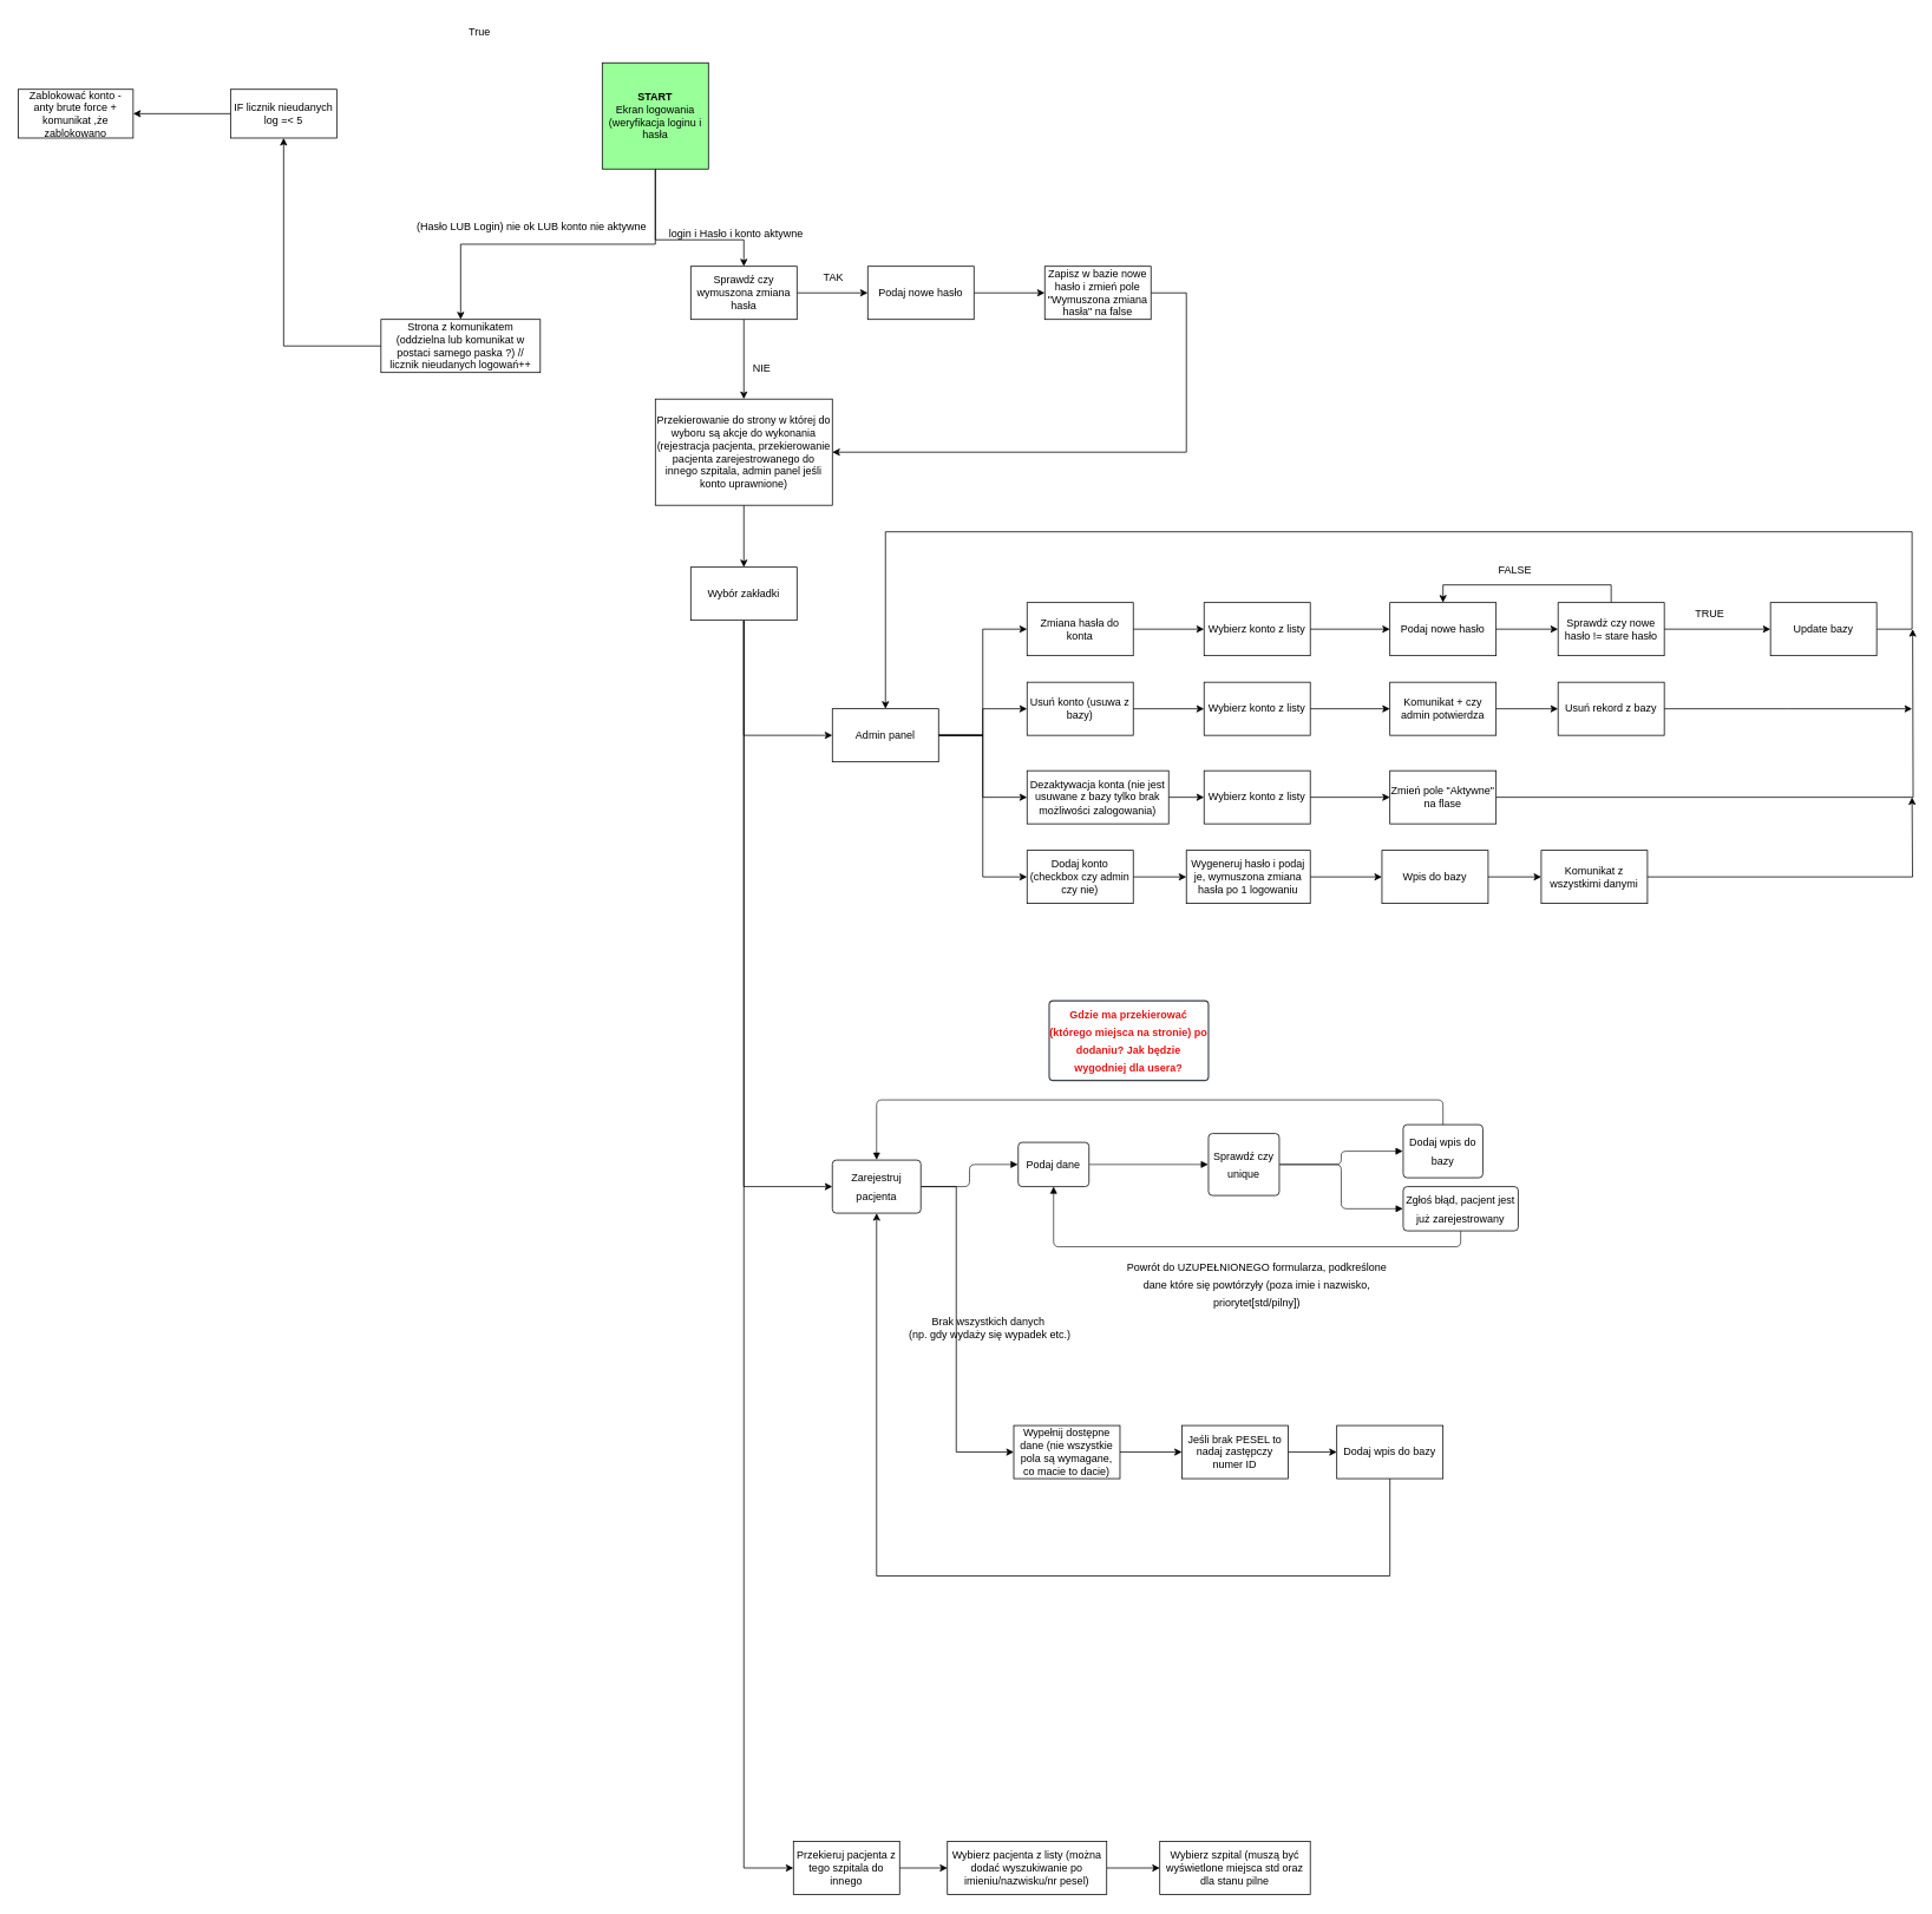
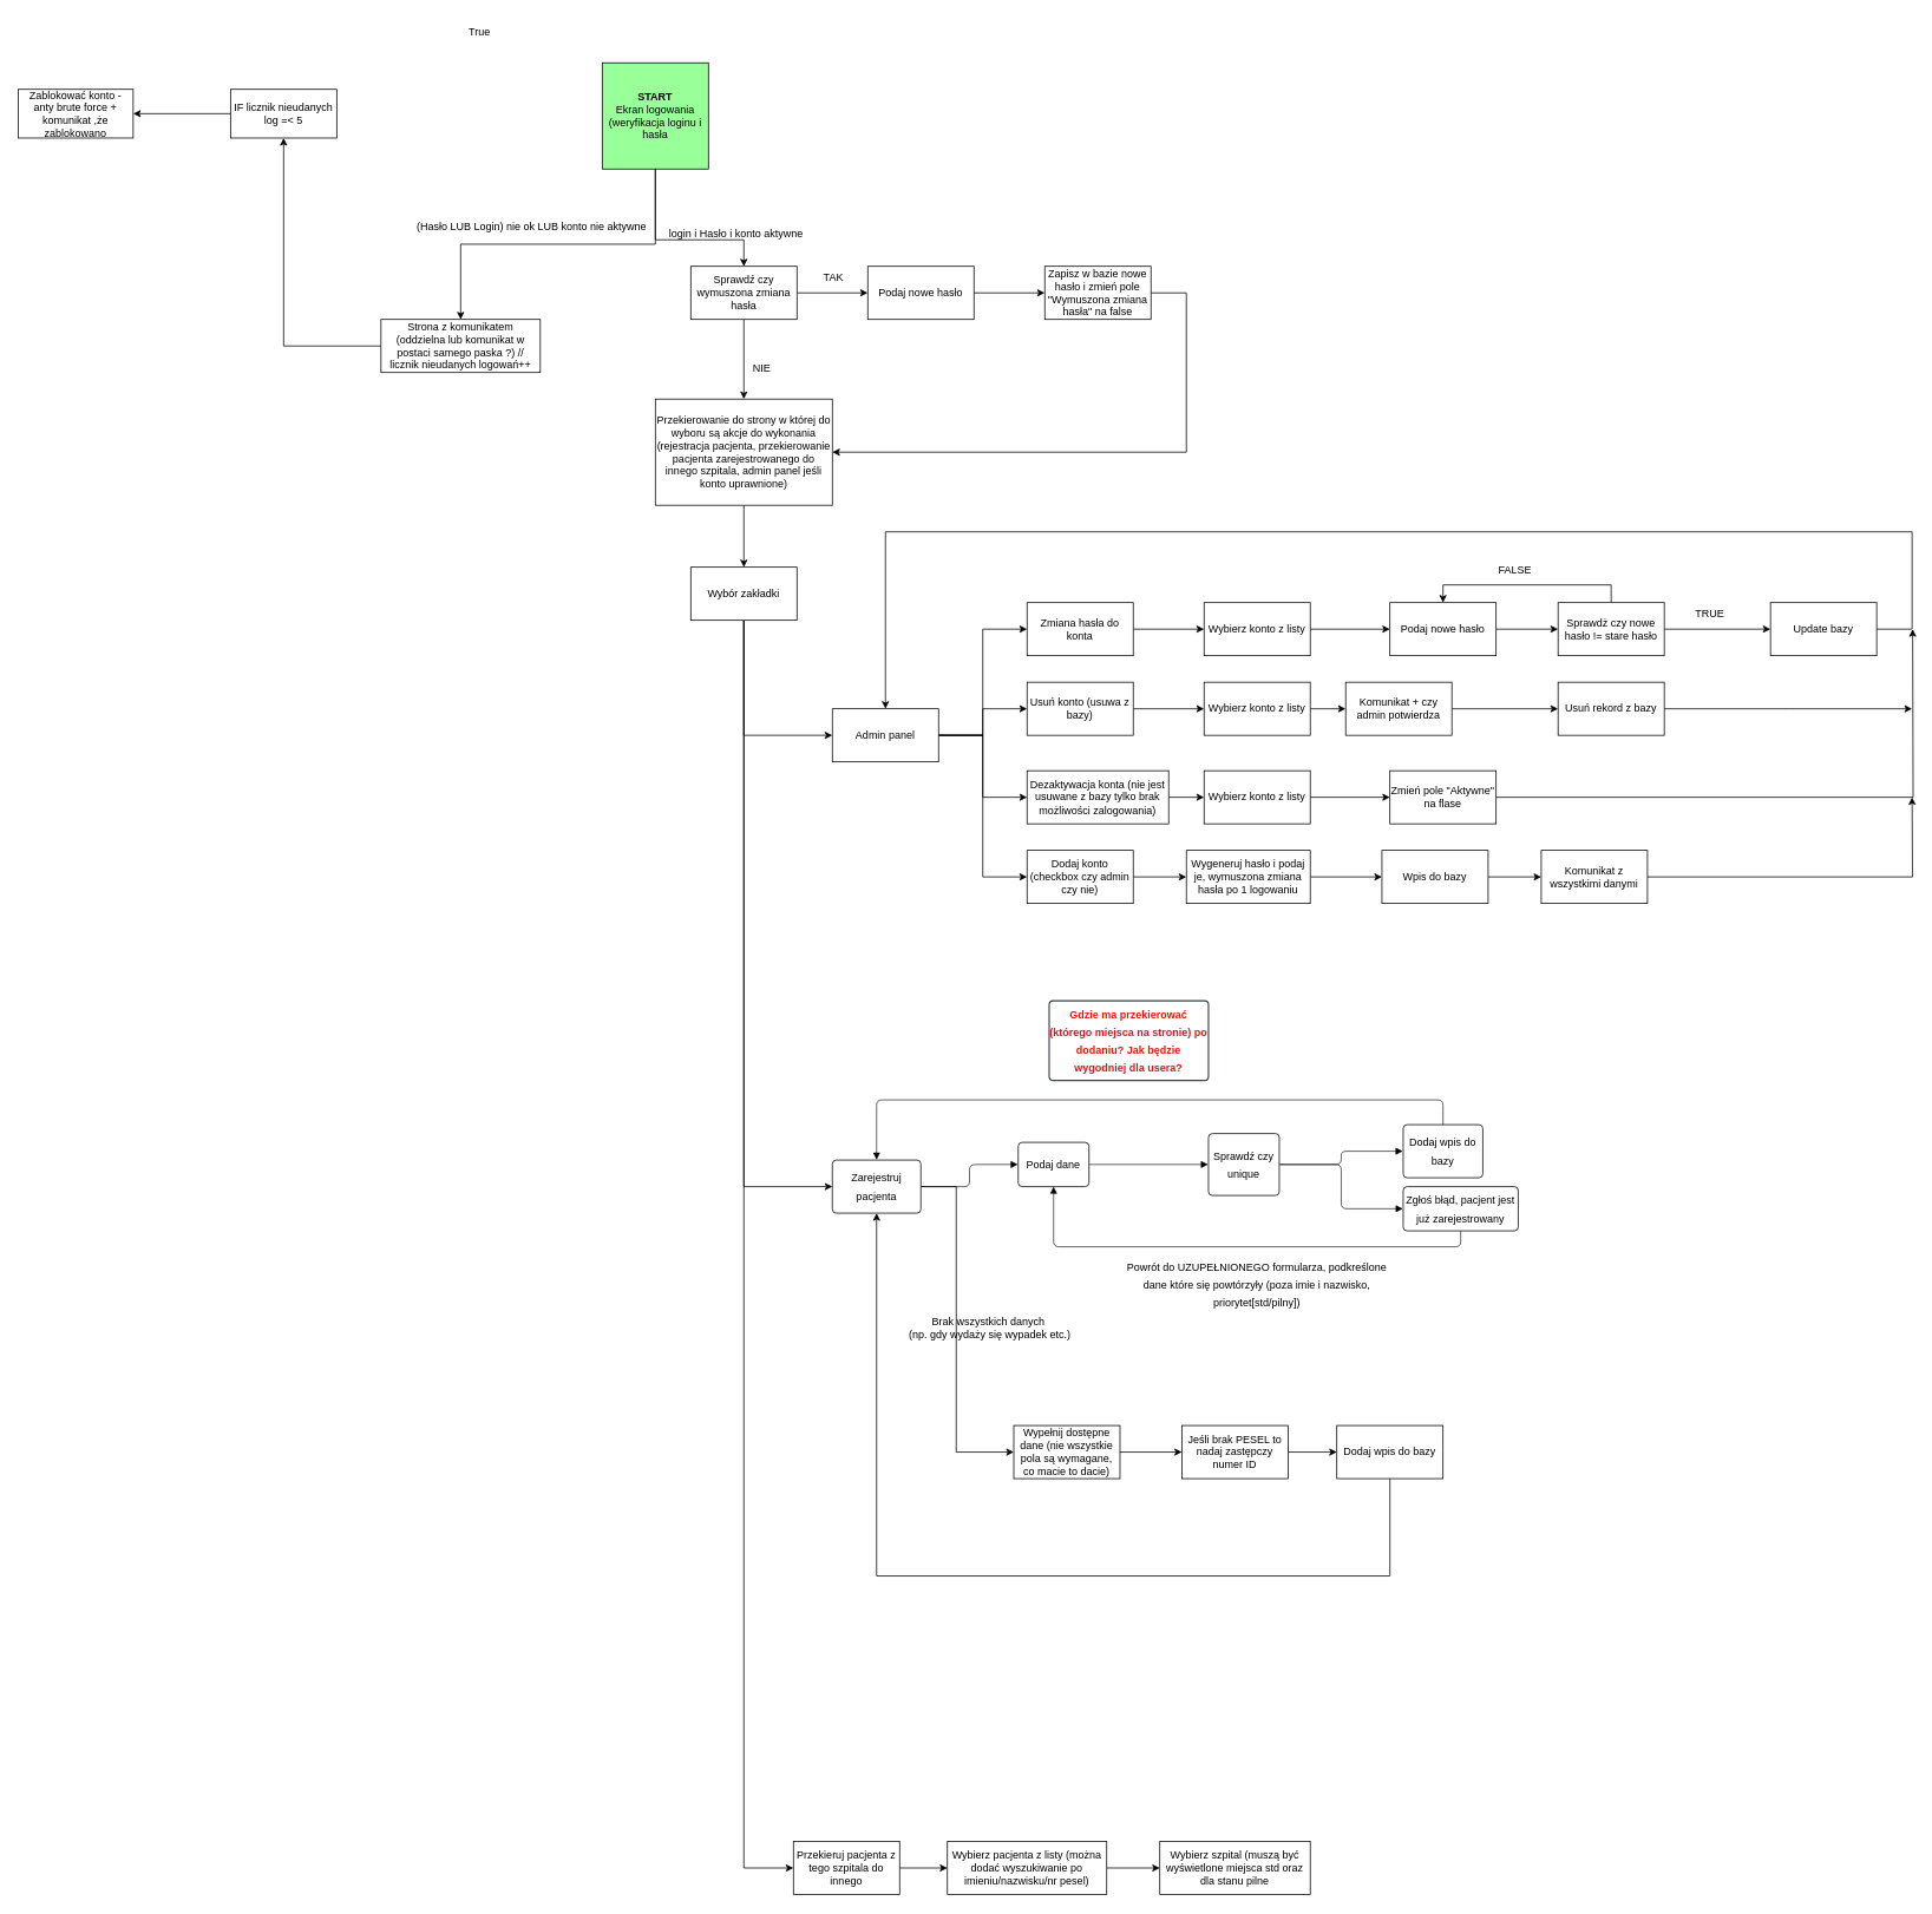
- <mxCell id="43" value="Komunikat + czy admin potwierdza" style="rounded=0;whiteSpace=wrap;html=1;" vertex="1" parent="1"><mxGeometry x="1570" y="770" width="120" height="60" as="geometry" /></mxCell>
+ <mxCell id="43" value="Komunikat + czy admin potwierdza" style="rounded=0;whiteSpace=wrap;html=1;" vertex="1" parent="1"><mxGeometry x="1520" y="770" width="120" height="60" as="geometry" /></mxCell>
